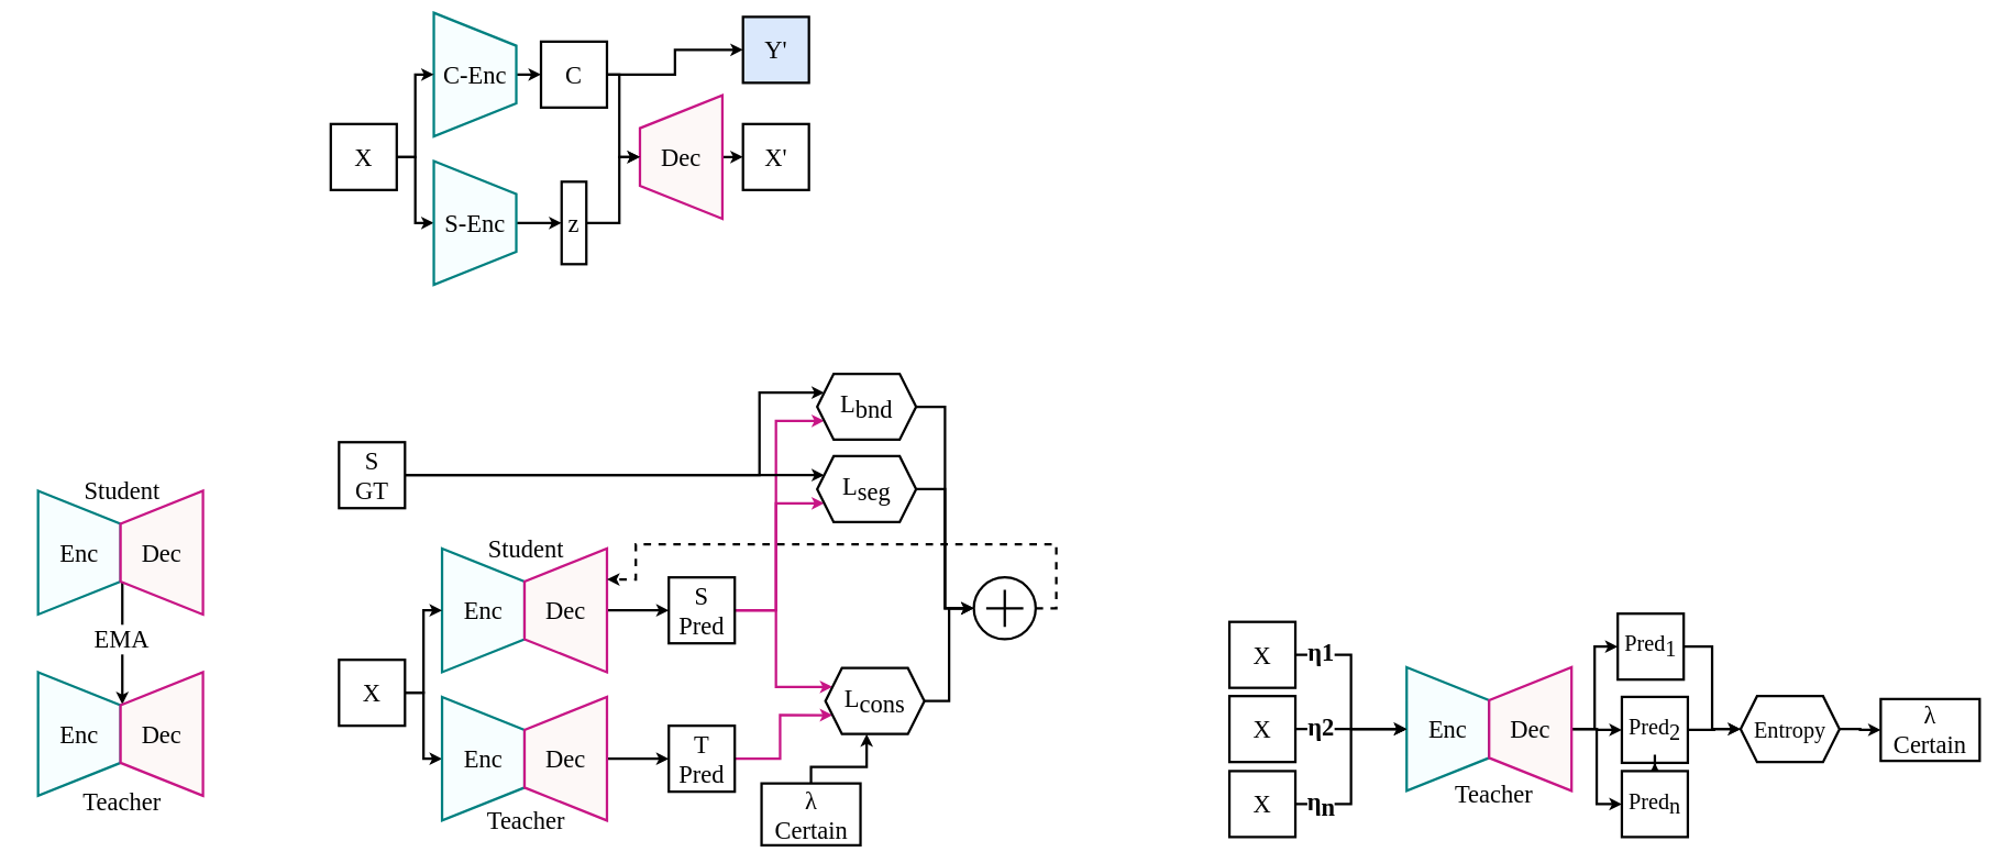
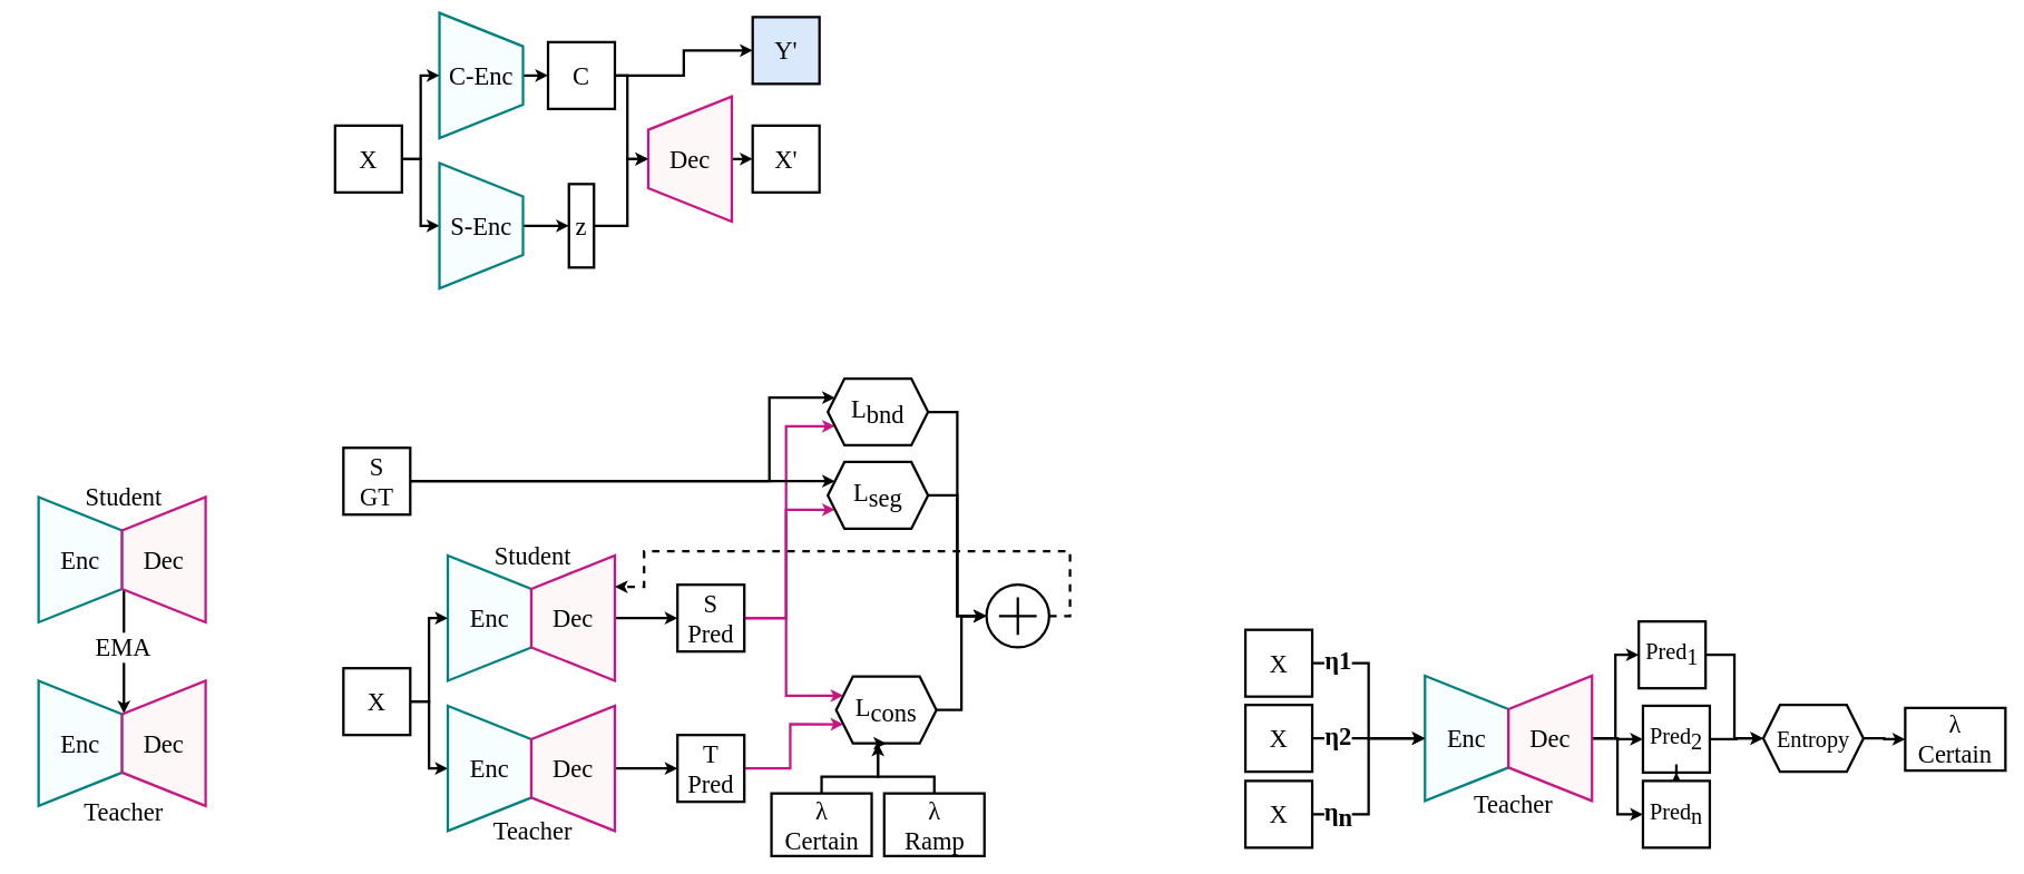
+ <mxCell id="51" style="edgeStyle=orthogonalEdgeStyle;rounded=0;orthogonalLoop=1;jettySize=auto;html=1;entryX=0.5;entryY=1;entryDx=0;entryDy=0;strokeWidth=3;fontFamily=Roboto Slab;fontSource=https%3A%2F%2Ffonts.googleapis.com%2Fcss%3Ffamily%3DRoboto%2BSlab;fontSize=30;" edge="1" parent="1" source="52" target="46"><mxGeometry relative="1" as="geometry"><Array as="points"><mxPoint x="1117" y="930" /><mxPoint x="1050" y="930" /></Array></mxGeometry></mxCell>
+ <mxCell id="52" value="&lt;font style=&quot;font-size: 30px;&quot;&gt;λ&lt;br style=&quot;font-size: 30px;&quot;&gt;Ramp&lt;/font&gt;" style="shape=partialRectangle;whiteSpace=wrap;html=1;bottom=1;right=1;fillColor=none;direction=north;strokeWidth=3;fontFamily=Roboto Slab;fontSource=https%3A%2F%2Ffonts.googleapis.com%2Fcss%3Ffamily%3DRoboto%2BSlab;fontSize=30;" vertex="1" parent="1"><mxGeometry x="1057.5" y="950" width="120" height="75" as="geometry" /></mxCell>
